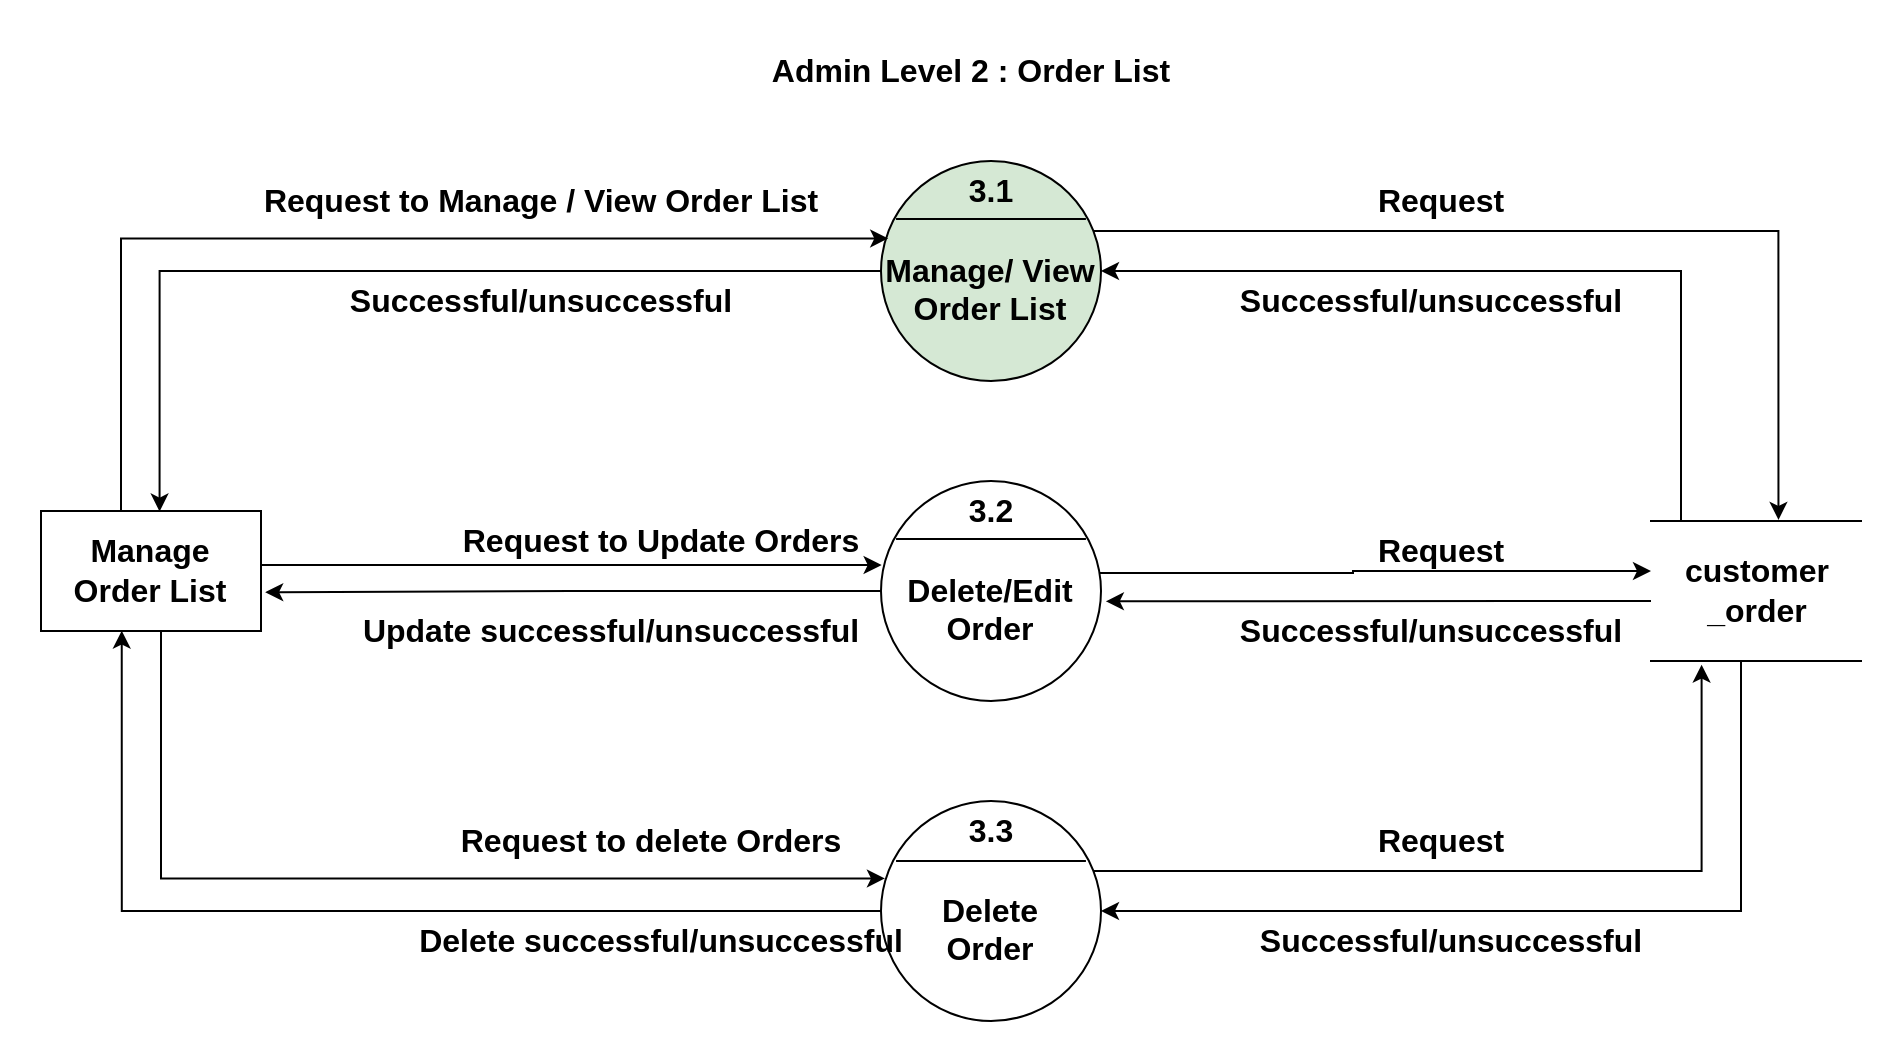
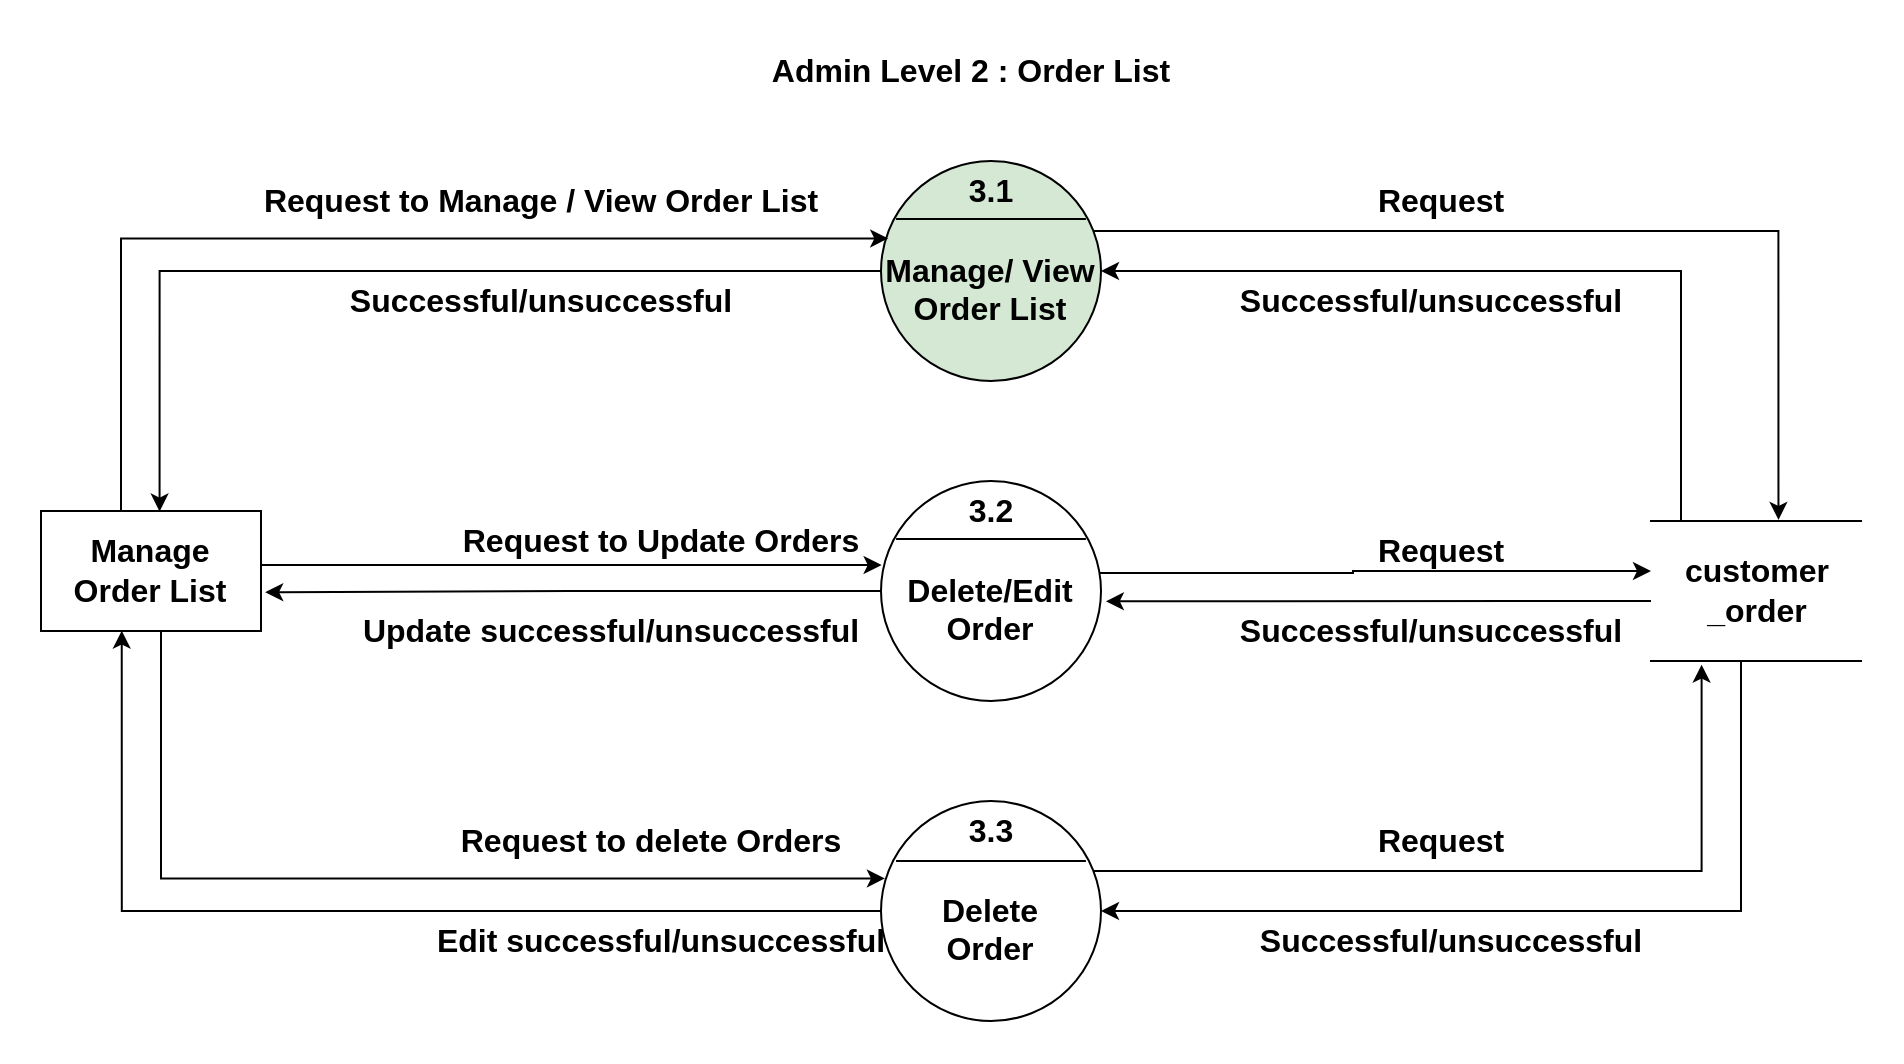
- <mxCell id="36" value="&lt;b&gt;Delete successful/unsuccessful&lt;/b&gt;" style="text;html=1;align=center;verticalAlign=middle;resizable=0;points=[];autosize=1;strokeColor=none;fillColor=none;fontSize=16;" parent="1" vertex="1"><mxGeometry x="195" y="455" width="270" height="30" as="geometry" /></mxCell>
+ <mxCell id="36" value="&lt;b&gt;Edit successful/unsuccessful&lt;/b&gt;" style="text;html=1;align=center;verticalAlign=middle;resizable=0;points=[];autosize=1;strokeColor=none;fillColor=none;fontSize=16;" parent="1" vertex="1"><mxGeometry x="195" y="455" width="270" height="30" as="geometry" /></mxCell>
